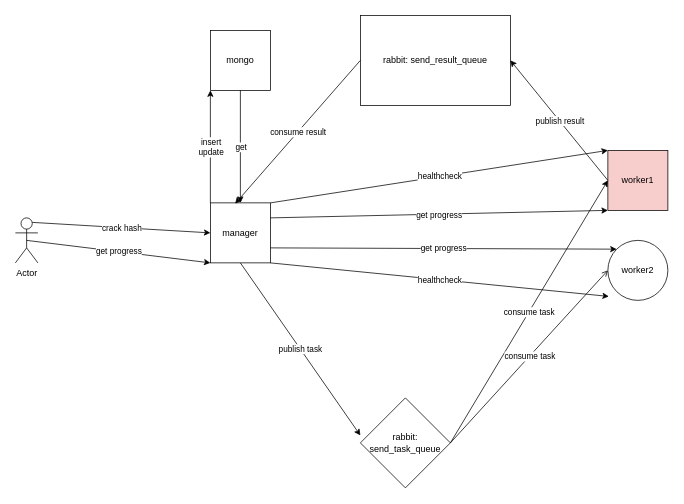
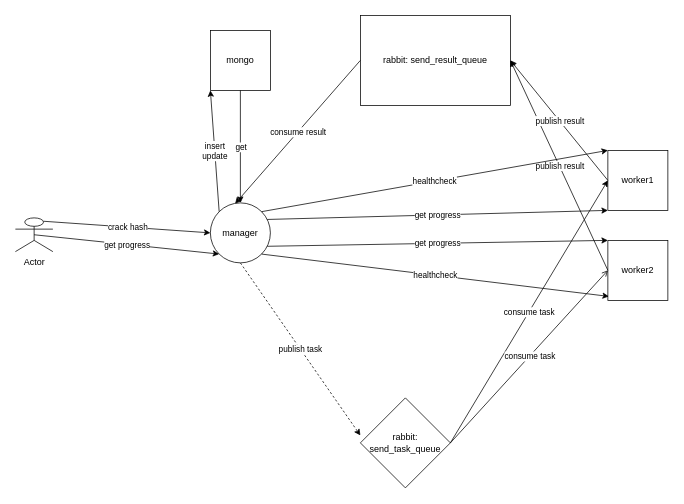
- <mxCell id="4" value="worker1" style="whiteSpace=wrap;html=1;aspect=fixed;fillColor=#f8cecc;" parent="1" vertex="1"><mxGeometry x="810" y="200" width="80" height="80" as="geometry" /></mxCell>
+ <mxCell id="4" value="worker1" style="whiteSpace=wrap;html=1;aspect=fixed;" parent="1" vertex="1"><mxGeometry x="810" y="200" width="80" height="80" as="geometry" /></mxCell>
+ <mxCell id="13" value="" style="endArrow=classic;html=1;rounded=0;exitX=0;exitY=0.5;exitDx=0;exitDy=0;entryX=1;entryY=0.5;entryDx=0;entryDy=0;" parent="1" source="6" target="3" edge="1"><mxGeometry relative="1" as="geometry"><mxPoint x="590" y="380" as="sourcePoint" /><mxPoint x="690" y="380" as="targetPoint" /></mxGeometry></mxCell>
+ <mxCell id="14" value="&lt;span style=&quot;color: rgb(0, 0, 0); font-family: Helvetica; font-size: 11px; font-style: normal; font-variant-ligatures: normal; font-variant-caps: normal; font-weight: 400; letter-spacing: normal; orphans: 2; text-align: center; text-indent: 0px; text-transform: none; widows: 2; word-spacing: 0px; -webkit-text-stroke-width: 0px; white-space: nowrap; background-color: rgb(255, 255, 255); text-decoration-thickness: initial; text-decoration-style: initial; text-decoration-color: initial; display: inline !important; float: none;&quot;&gt;publish result&lt;/span&gt;" style="edgeLabel;resizable=0;html=1;;align=center;verticalAlign=middle;" parent="13" connectable="0" vertex="1"><mxGeometry relative="1" as="geometry" /></mxCell>
- <mxCell id="2" value="manager" style="whiteSpace=wrap;html=1;aspect=fixed;" parent="1" vertex="1"><mxGeometry x="280" y="270" width="80" height="80" as="geometry" /></mxCell>
+ <mxCell id="2" value="manager" style="ellipse;whiteSpace=wrap;html=1;aspect=fixed;" parent="1" vertex="1"><mxGeometry x="280" y="270" width="80" height="80" as="geometry" /></mxCell>
- <mxCell id="19" value="Actor" style="shape=umlActor;verticalLabelPosition=bottom;verticalAlign=top;html=1;outlineConnect=0;" parent="1" vertex="1"><mxGeometry x="20" y="290" width="30" height="60" as="geometry" /></mxCell>
+ <mxCell id="19" value="Actor" style="shape=umlActor;verticalLabelPosition=bottom;verticalAlign=top;html=1;outlineConnect=0;" parent="1" vertex="1"><mxGeometry x="20" y="290" width="50" height="45" as="geometry" /></mxCell>
- <mxCell id="6" value="worker2" style="ellipse;whiteSpace=wrap;html=1;aspect=fixed;" parent="1" vertex="1"><mxGeometry x="810" y="320" width="80" height="80" as="geometry" /></mxCell>
+ <mxCell id="6" value="worker2" style="whiteSpace=wrap;html=1;aspect=fixed;" parent="1" vertex="1"><mxGeometry x="810" y="320" width="80" height="80" as="geometry" /></mxCell>
- <mxCell id="7" value="" style="endArrow=classic;html=1;rounded=0;exitX=0.5;exitY=1;exitDx=0;exitDy=0;entryX=0;entryY=0.417;entryDx=0;entryDy=0;entryPerimeter=0;" parent="1" source="2" target="5" edge="1"><mxGeometry relative="1" as="geometry"><mxPoint x="590" y="380" as="sourcePoint" /><mxPoint x="690" y="380" as="targetPoint" /></mxGeometry></mxCell>
+ <mxCell id="7" value="" style="endArrow=classic;html=1;rounded=0;exitX=0.5;exitY=1;exitDx=0;exitDy=0;entryX=0;entryY=0.417;entryDx=0;entryDy=0;entryPerimeter=0;dashed=1;" parent="1" source="2" target="5" edge="1"><mxGeometry relative="1" as="geometry"><mxPoint x="590" y="380" as="sourcePoint" /><mxPoint x="690" y="380" as="targetPoint" /></mxGeometry></mxCell>
